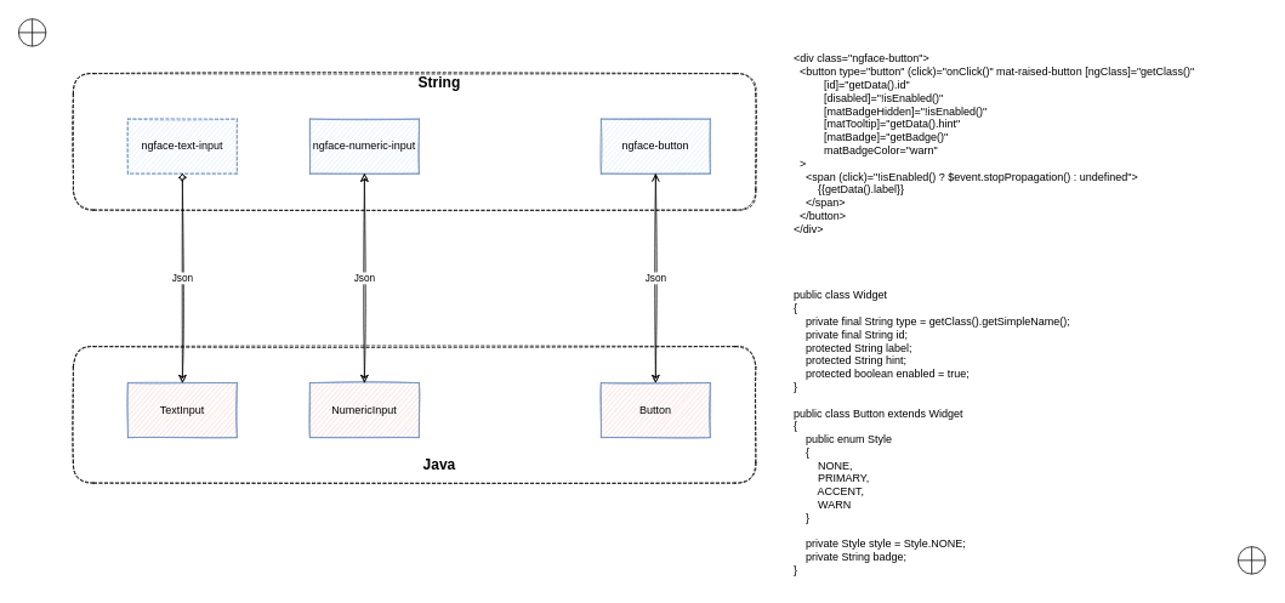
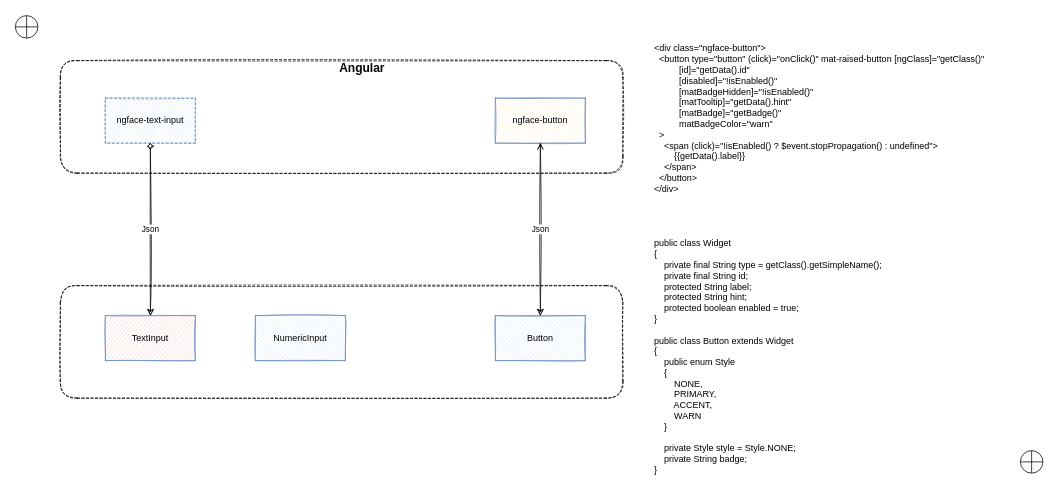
- <mxCell id="13" value="String" style="text;html=1;strokeColor=none;fillColor=none;align=center;verticalAlign=middle;whiteSpace=wrap;rounded=0;dashed=1;sketch=1;fontStyle=1;fontSize=16;" vertex="1" parent="1"><mxGeometry x="430" y="80" width="105" height="20" as="geometry" /></mxCell>
+ <mxCell id="13" value="Angular" style="text;html=1;strokeColor=none;fillColor=none;align=center;verticalAlign=middle;whiteSpace=wrap;rounded=0;dashed=1;sketch=1;fontStyle=1;fontSize=16;" vertex="1" parent="1"><mxGeometry x="430" y="80" width="105" height="20" as="geometry" /></mxCell>
- <mxCell id="8" value="ngface-numeric-input" style="rounded=0;whiteSpace=wrap;html=1;fillColor=#dae8fc;strokeColor=#6c8ebf;sketch=1;" vertex="1" parent="1"><mxGeometry x="340" y="130" width="120" height="60" as="geometry" /></mxCell>
- <mxCell id="10" value="ngface-button" style="rounded=0;whiteSpace=wrap;html=1;fillColor=#dae8fc;strokeColor=#6c8ebf;sketch=1;" vertex="1" parent="1"><mxGeometry x="660" y="130" width="120" height="60" as="geometry" /></mxCell>
+ <mxCell id="10" value="ngface-button" style="rounded=0;whiteSpace=wrap;html=1;fillColor=#fff2cc;strokeColor=#6c8ebf;sketch=1;" vertex="1" parent="1"><mxGeometry x="660" y="130" width="120" height="60" as="geometry" /></mxCell>
- <mxCell id="9" value="Json" style="endArrow=classic;startArrow=classic;html=1;entryX=0.5;entryY=1;entryDx=0;entryDy=0;sketch=1;" edge="1" parent="1" source="7" target="8"><mxGeometry width="50" height="50" relative="1" as="geometry"><mxPoint x="570" y="340" as="sourcePoint" /><mxPoint x="620" y="290" as="targetPoint" /></mxGeometry></mxCell>
- <mxCell id="7" value="NumericInput" style="rounded=0;whiteSpace=wrap;html=1;fillColor=#f8cecc;strokeColor=#6c8ebf;sketch=1;" vertex="1" parent="1"><mxGeometry x="340" y="420" width="120" height="60" as="geometry" /></mxCell>
+ <mxCell id="7" value="NumericInput" style="rounded=0;whiteSpace=wrap;html=1;fillColor=#dae8fc;strokeColor=#6c8ebf;sketch=1;" vertex="1" parent="1"><mxGeometry x="340" y="420" width="120" height="60" as="geometry" /></mxCell>
- <mxCell id="11" value="Button" style="rounded=0;whiteSpace=wrap;html=1;fillColor=#f8cecc;strokeColor=#6c8ebf;sketch=1;" vertex="1" parent="1"><mxGeometry x="660" y="420" width="120" height="60" as="geometry" /></mxCell>
+ <mxCell id="11" value="Button" style="rounded=0;whiteSpace=wrap;html=1;fillColor=#dae8fc;strokeColor=#6c8ebf;sketch=1;" vertex="1" parent="1"><mxGeometry x="660" y="420" width="120" height="60" as="geometry" /></mxCell>
- <mxCell id="14" value="Java" style="text;html=1;strokeColor=none;fillColor=none;align=center;verticalAlign=middle;whiteSpace=wrap;rounded=0;dashed=1;sketch=1;fontStyle=1;fontSize=16;" vertex="1" parent="1"><mxGeometry x="430" y="500" width="105" height="20" as="geometry" /></mxCell>
